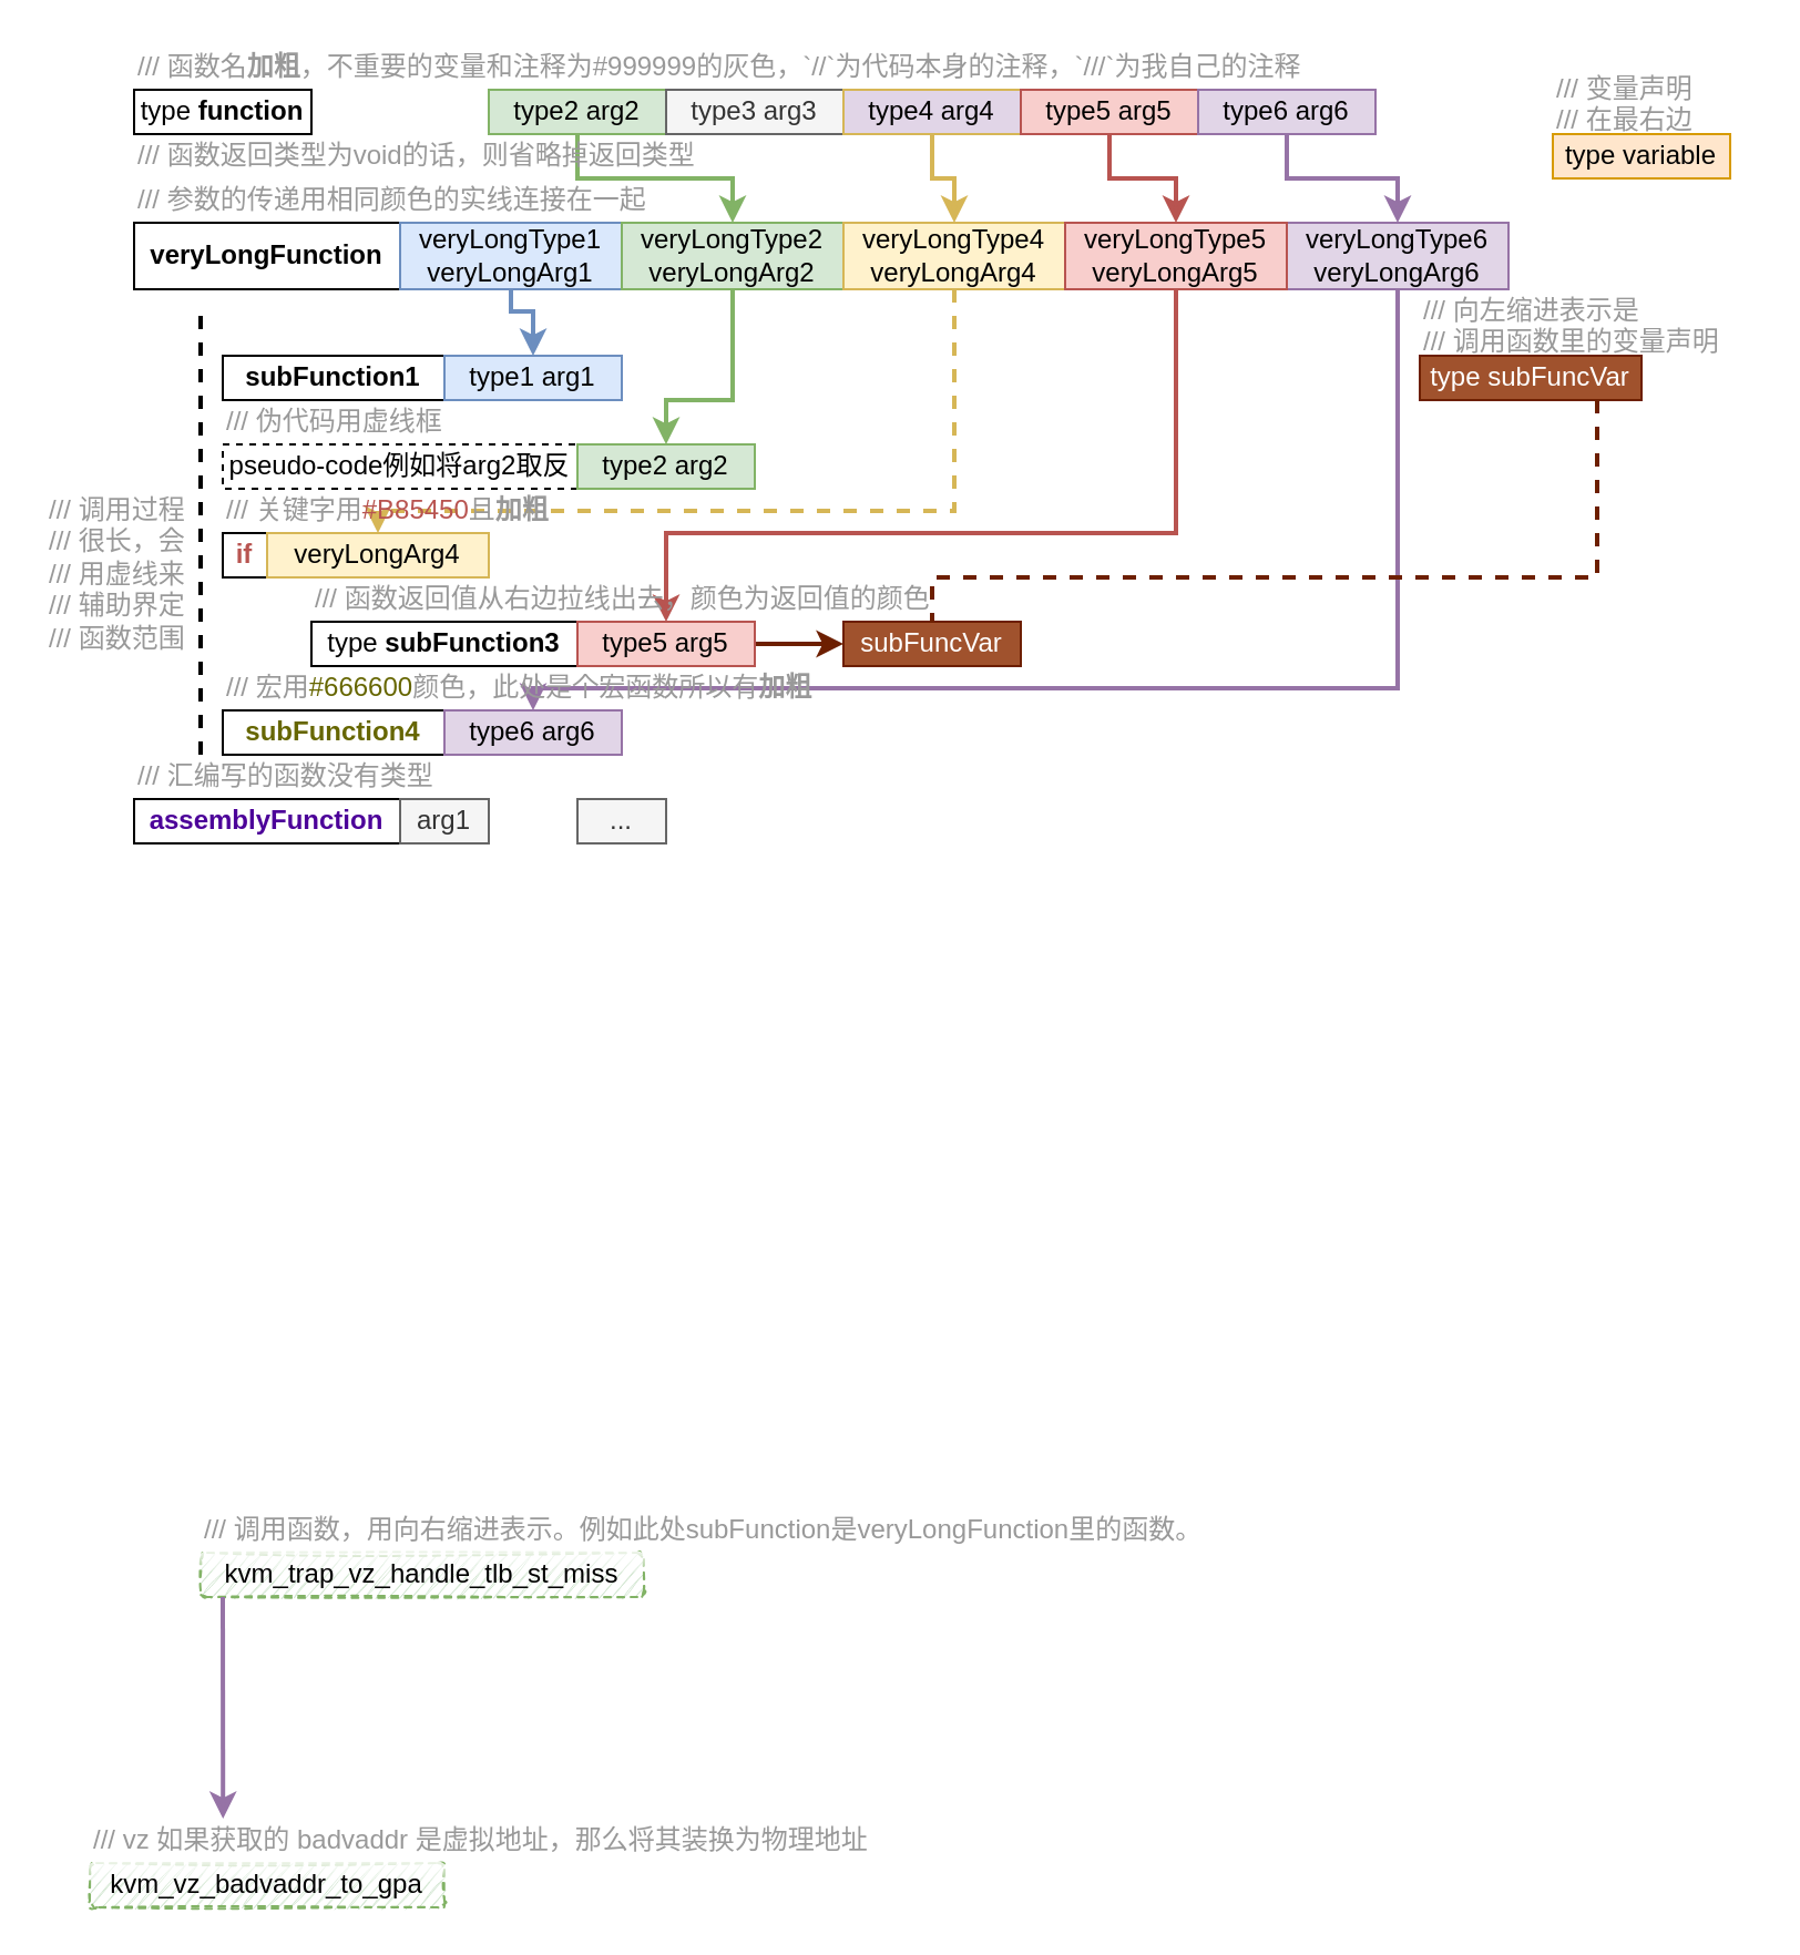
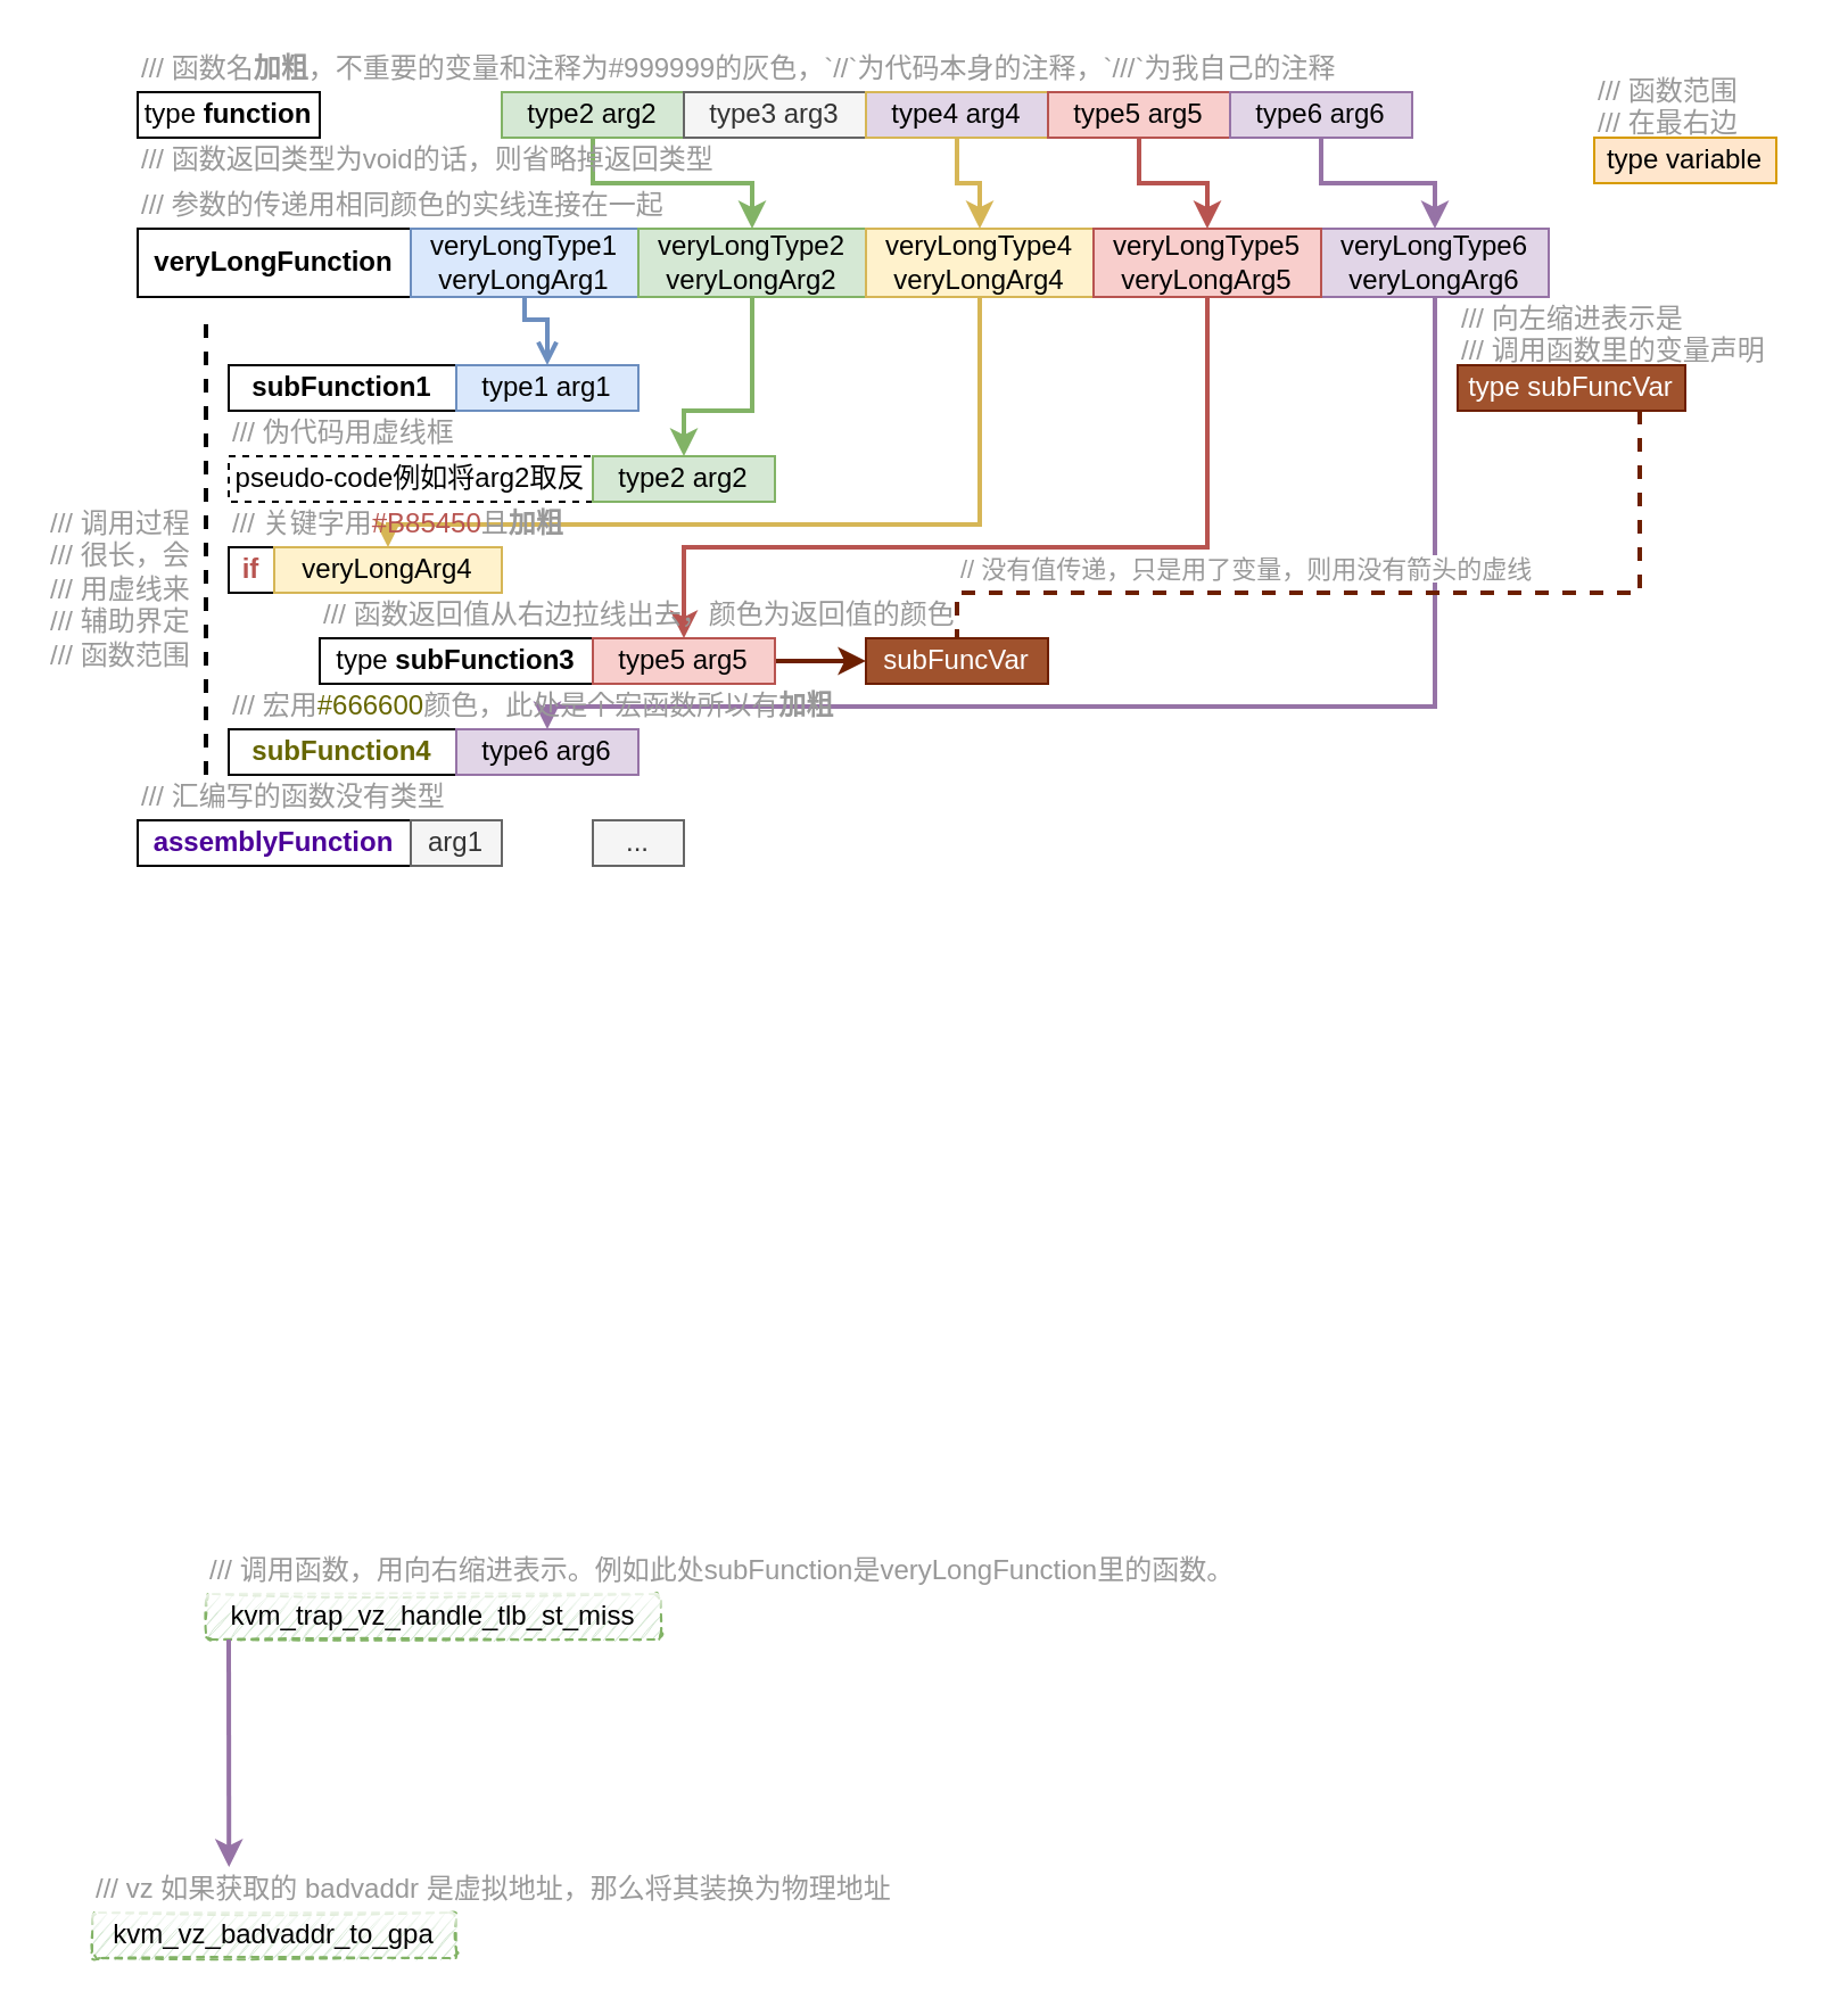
- <mxCell id="43" value="&lt;font color=&quot;#999999&quot;&gt;/// 变量声明&lt;br&gt;/// 在最右边&lt;/font&gt;" style="text;html=1;resizable=0;points=[];autosize=1;align=left;verticalAlign=top;spacingTop=-4;" parent="1" vertex="1"><mxGeometry x="700" y="30" width="80" height="30" as="geometry" /></mxCell>
+ <mxCell id="43" value="&lt;font color=&quot;#999999&quot;&gt;/// 函数范围&lt;br&gt;/// 在最右边&lt;/font&gt;" style="text;html=1;resizable=0;points=[];autosize=1;align=left;verticalAlign=top;spacingTop=-4;" parent="1" vertex="1"><mxGeometry x="700" y="30" width="80" height="30" as="geometry" /></mxCell>
- <mxCell id="20" style="edgeStyle=orthogonalEdgeStyle;rounded=0;orthogonalLoop=1;jettySize=auto;html=1;strokeWidth=2;fillColor=#fff2cc;strokeColor=#d6b656;dashed=1;" parent="1" source="21" target="41" edge="1"><mxGeometry relative="1" as="geometry"><mxPoint x="360" y="250" as="targetPoint" /><Array as="points"><mxPoint x="430" y="230" /><mxPoint x="170" y="230" /></Array></mxGeometry></mxCell>
+ <mxCell id="20" style="edgeStyle=orthogonalEdgeStyle;rounded=0;orthogonalLoop=1;jettySize=auto;html=1;strokeWidth=2;fillColor=#fff2cc;strokeColor=#d6b656;" parent="1" source="21" target="41" edge="1"><mxGeometry relative="1" as="geometry"><mxPoint x="360" y="250" as="targetPoint" /><Array as="points"><mxPoint x="430" y="230" /><mxPoint x="170" y="230" /></Array></mxGeometry></mxCell>
- <mxCell id="16" style="edgeStyle=orthogonalEdgeStyle;rounded=0;orthogonalLoop=1;jettySize=auto;html=1;strokeWidth=2;fillColor=#dae8fc;strokeColor=#6c8ebf;" parent="1" source="17" target="28" edge="1"><mxGeometry relative="1" as="geometry"><Array as="points"><mxPoint x="230" y="140" /><mxPoint x="240" y="140" /></Array></mxGeometry></mxCell>
+ <mxCell id="16" style="edgeStyle=orthogonalEdgeStyle;rounded=0;orthogonalLoop=1;jettySize=auto;html=1;strokeWidth=2;fillColor=#dae8fc;strokeColor=#6c8ebf;endArrow=open;" parent="1" source="17" target="28" edge="1"><mxGeometry relative="1" as="geometry"><Array as="points"><mxPoint x="230" y="140" /><mxPoint x="240" y="140" /></Array></mxGeometry></mxCell>
+ <mxCell id="49" value="&lt;span style=&quot;color: rgb(153 , 153 , 153) ; font-size: 11px ; text-align: center ; background-color: rgb(255 , 255 , 255)&quot;&gt;// 没有值传递，只是用了变量，则用没有箭头的虚线&lt;/span&gt;" style="text;html=1;resizable=0;points=[];autosize=1;align=left;verticalAlign=top;spacingTop=-4;" parent="1" vertex="1"><mxGeometry x="420" y="240" width="270" height="20" as="geometry" /></mxCell>
